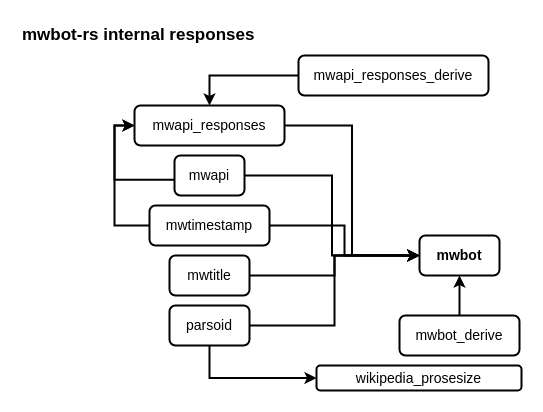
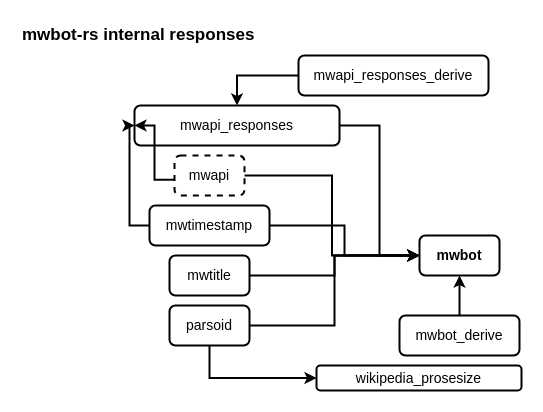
- <mxCell id="3" value="&lt;div&gt;mwapi_responses&lt;/div&gt;" style="rounded=1;whiteSpace=wrap;html=1;fontFamily=Helvetica;fontSize=14;labelBackgroundColor=none;strokeWidth=2;spacing=5;fontColor=light-dark(#000000,#202122);fillColor=light-dark(#FFFFFF,#F8F9FA);strokeColor=light-dark(#000000,#A2A9B1);" parent="1" vertex="1"><mxGeometry x="134" y="105" width="150" height="40" as="geometry" /></mxCell>
+ <mxCell id="3" value="&lt;div&gt;mwapi_responses&lt;/div&gt;" style="rounded=1;whiteSpace=wrap;html=1;fontFamily=Helvetica;fontSize=14;labelBackgroundColor=none;strokeWidth=2;spacing=5;fontColor=light-dark(#000000,#202122);fillColor=light-dark(#FFFFFF,#F8F9FA);strokeColor=light-dark(#000000,#A2A9B1);" parent="1" vertex="1"><mxGeometry x="134" y="105" width="205" height="40" as="geometry" /></mxCell>
- <mxCell id="7" value="&lt;div&gt;mwapi&lt;/div&gt;" style="rounded=1;whiteSpace=wrap;html=1;fontFamily=Helvetica;fontSize=14;labelBackgroundColor=none;strokeWidth=2;spacing=5;fontColor=light-dark(#000000,#202122);fillColor=light-dark(#FFFFFF,#F8F9FA);strokeColor=light-dark(#000000,#A2A9B1);" parent="1" vertex="1"><mxGeometry x="174" y="155" width="70" height="40" as="geometry" /></mxCell>
+ <mxCell id="7" value="&lt;div&gt;mwapi&lt;/div&gt;" style="rounded=1;whiteSpace=wrap;html=1;fontFamily=Helvetica;fontSize=14;labelBackgroundColor=none;strokeWidth=2;spacing=5;fontColor=light-dark(#000000,#202122);fillColor=light-dark(#FFFFFF,#F8F9FA);strokeColor=light-dark(#000000,#A2A9B1);dashed=1;" parent="1" vertex="1"><mxGeometry x="174" y="155" width="70" height="40" as="geometry" /></mxCell>
